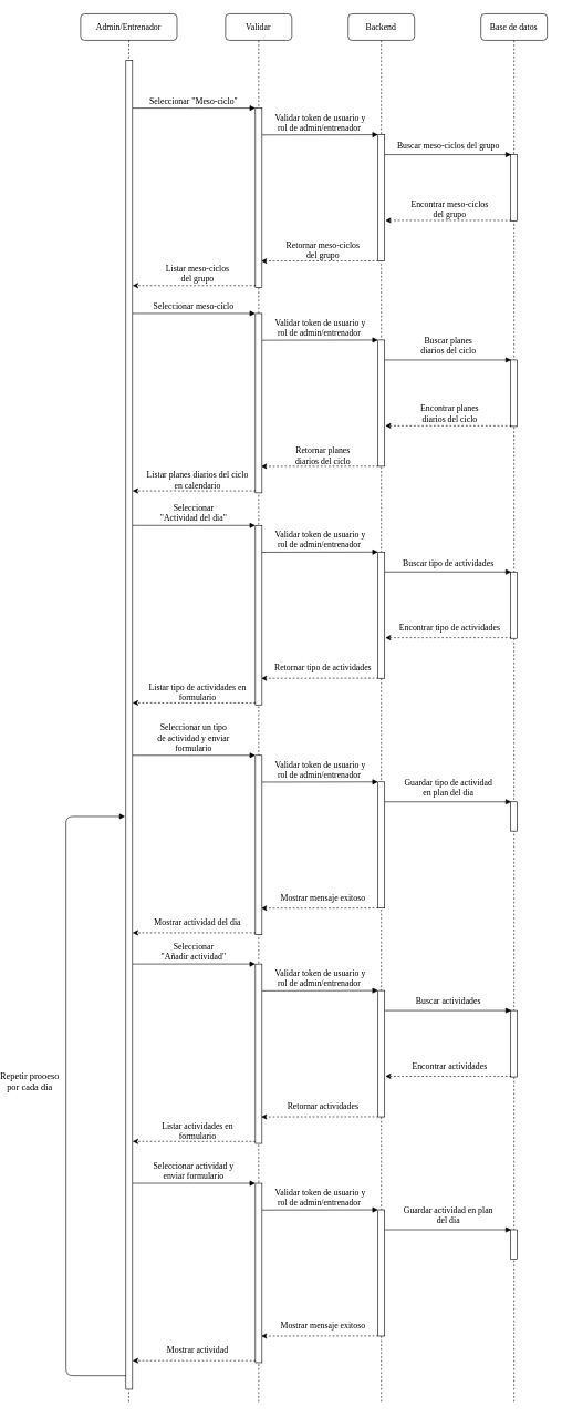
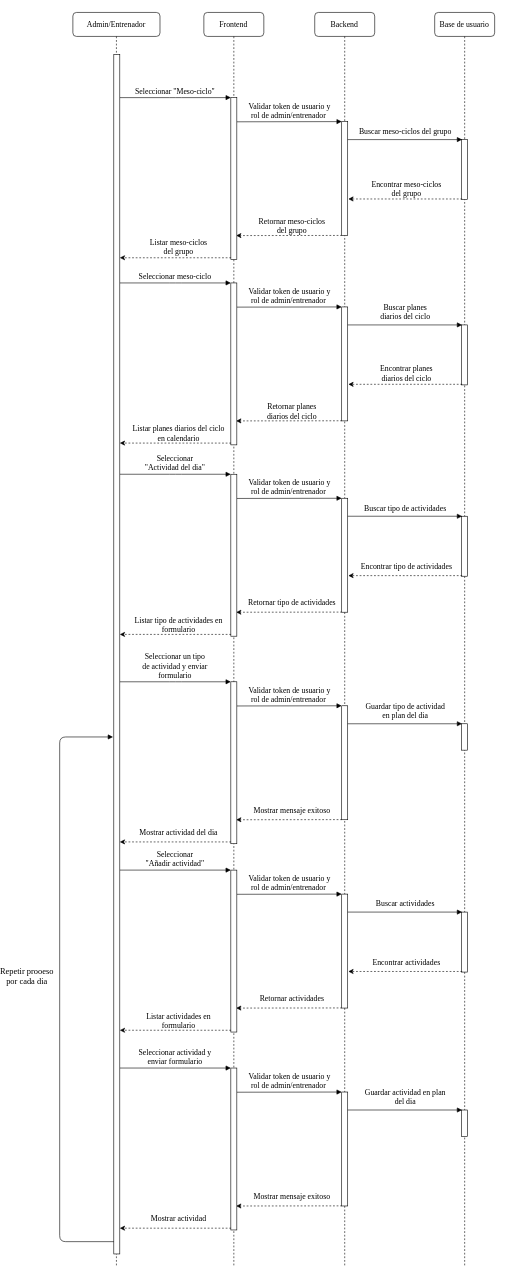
- <mxCell id="5" value="Validar" style="shape=umlLifeline;perimeter=lifelinePerimeter;whiteSpace=wrap;html=1;container=0;collapsible=0;recursiveResize=0;outlineConnect=0;rounded=1;shadow=0;comic=0;labelBackgroundColor=none;strokeWidth=1;fontFamily=Verdana;fontSize=13;align=center;" parent="1" vertex="1"><mxGeometry x="260.38" y="20" width="100" height="2090" as="geometry" /></mxCell>
+ <mxCell id="5" value="Frontend" style="shape=umlLifeline;perimeter=lifelinePerimeter;whiteSpace=wrap;html=1;container=0;collapsible=0;recursiveResize=0;outlineConnect=0;rounded=1;shadow=0;comic=0;labelBackgroundColor=none;strokeWidth=1;fontFamily=Verdana;fontSize=13;align=center;" parent="1" vertex="1"><mxGeometry x="260.38" y="20" width="100" height="2090" as="geometry" /></mxCell>
- <mxCell id="3" value="Base de datos" style="shape=umlLifeline;perimeter=lifelinePerimeter;whiteSpace=wrap;html=1;container=0;collapsible=0;recursiveResize=0;outlineConnect=0;rounded=1;shadow=0;comic=0;labelBackgroundColor=none;strokeWidth=1;fontFamily=Verdana;fontSize=13;align=center;" parent="1" vertex="1"><mxGeometry x="645.25" y="20" width="100" height="2090" as="geometry" /></mxCell>
+ <mxCell id="3" value="Base de usuario" style="shape=umlLifeline;perimeter=lifelinePerimeter;whiteSpace=wrap;html=1;container=0;collapsible=0;recursiveResize=0;outlineConnect=0;rounded=1;shadow=0;comic=0;labelBackgroundColor=none;strokeWidth=1;fontFamily=Verdana;fontSize=13;align=center;" parent="1" vertex="1"><mxGeometry x="645.25" y="20" width="100" height="2090" as="geometry" /></mxCell>
